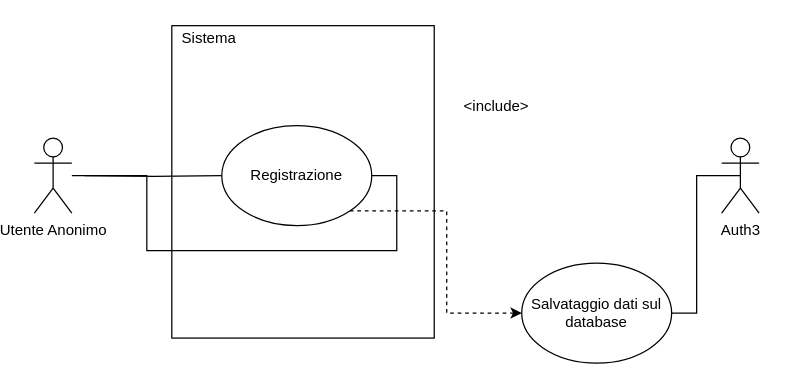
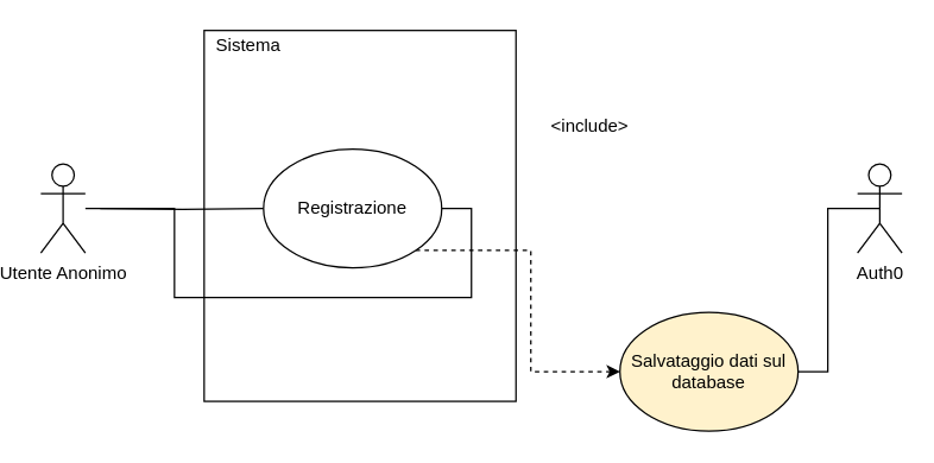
- <mxCell id="9" value="Auth3" style="shape=umlActor;verticalLabelPosition=bottom;verticalAlign=top;html=1;outlineConnect=0;" parent="1" vertex="1"><mxGeometry x="570" y="110" width="30" height="60" as="geometry" /></mxCell>
+ <mxCell id="9" value="Auth0" style="shape=umlActor;verticalLabelPosition=bottom;verticalAlign=top;html=1;outlineConnect=0;" parent="1" vertex="1"><mxGeometry x="570" y="110" width="30" height="60" as="geometry" /></mxCell>
- <mxCell id="5" value="Salvataggio dati sul database" style="ellipse;whiteSpace=wrap;html=1;" parent="1" vertex="1"><mxGeometry x="410" y="210" width="120" height="80" as="geometry" /></mxCell>
+ <mxCell id="5" value="Salvataggio dati sul database" style="ellipse;whiteSpace=wrap;html=1;fillColor=#fff2cc;" parent="1" vertex="1"><mxGeometry x="410" y="210" width="120" height="80" as="geometry" /></mxCell>
